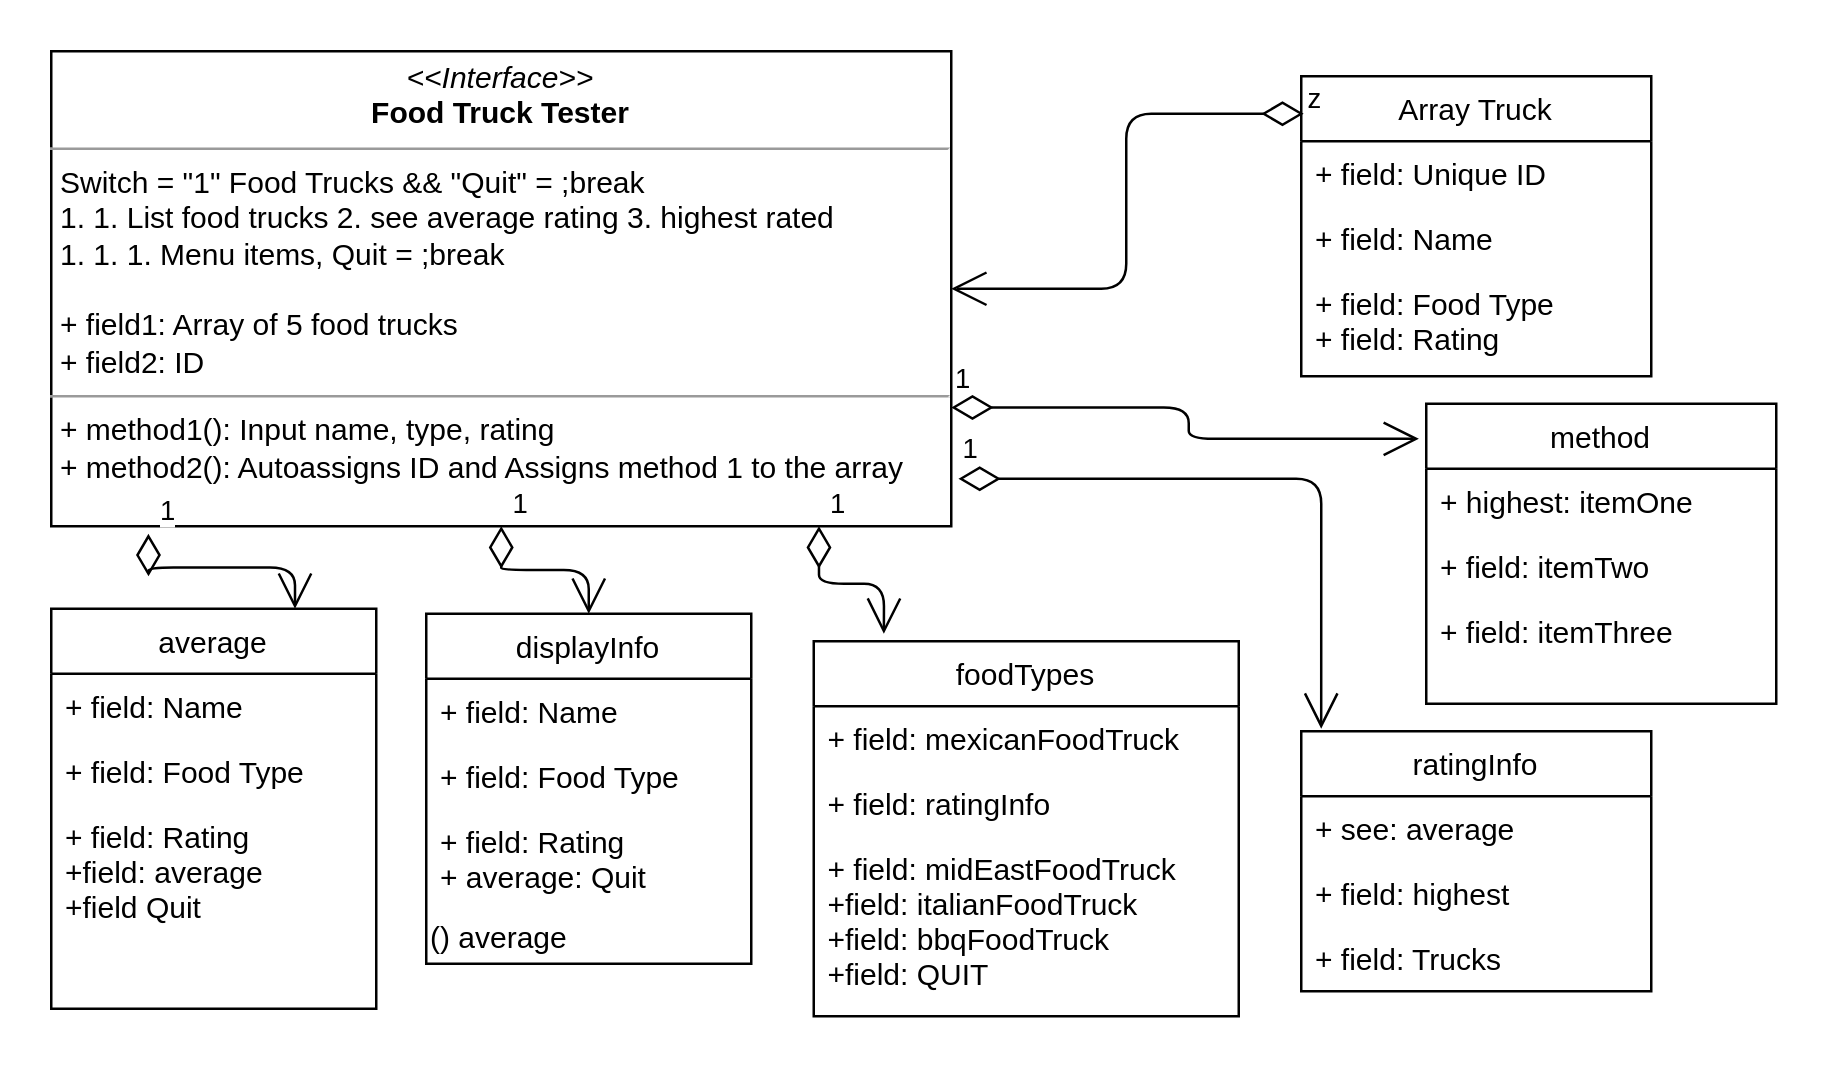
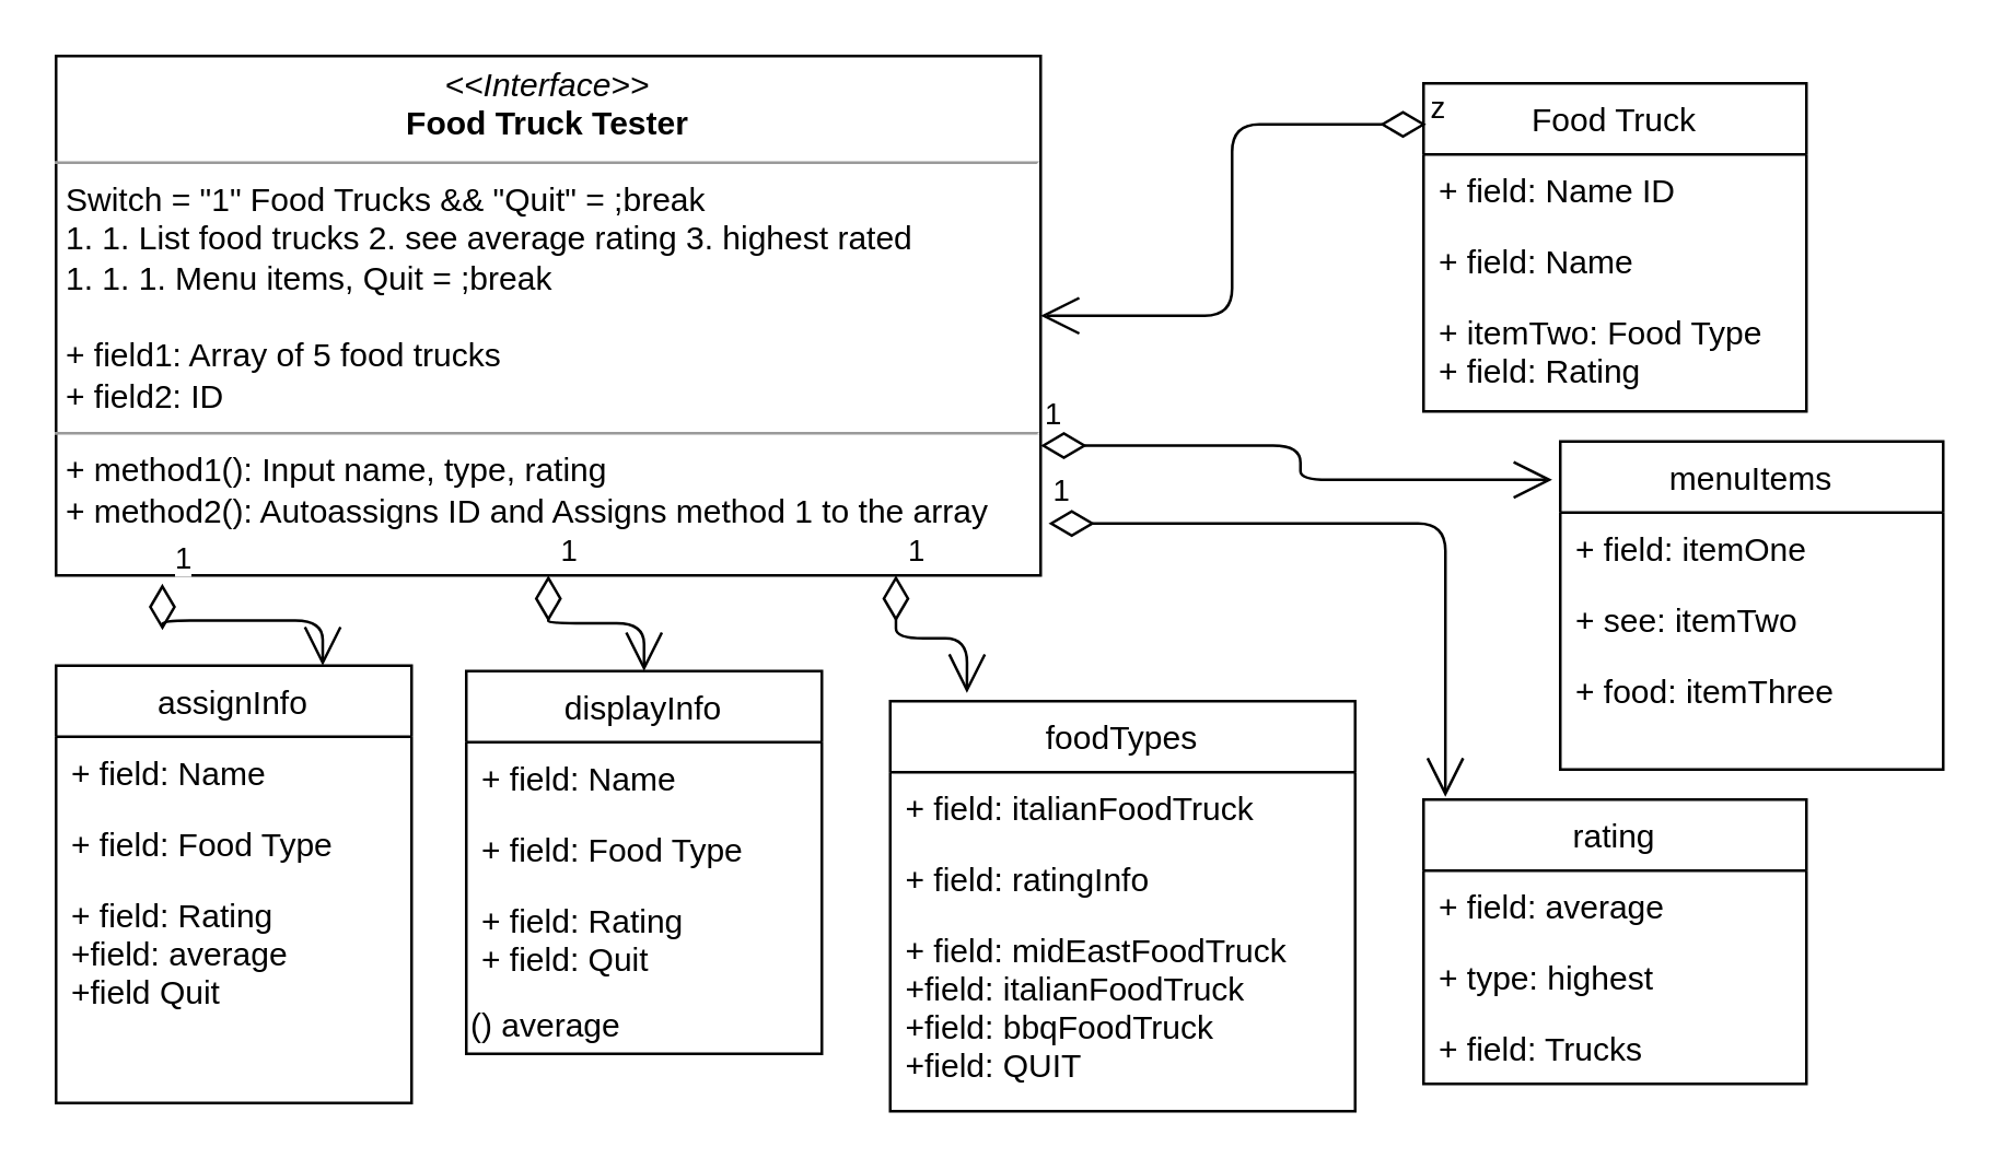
- <mxCell id="2" value="Array Truck" style="swimlane;fontStyle=0;childLayout=stackLayout;horizontal=1;startSize=26;fillColor=none;horizontalStack=0;resizeParent=1;resizeParentMax=0;resizeLast=0;collapsible=1;marginBottom=0;" vertex="1" parent="1"><mxGeometry x="520" y="30" width="140" height="120" as="geometry"><mxRectangle x="20" y="120" width="90" height="26" as="alternateBounds" /></mxGeometry></mxCell>
+ <mxCell id="2" value="Food Truck" style="swimlane;fontStyle=0;childLayout=stackLayout;horizontal=1;startSize=26;fillColor=none;horizontalStack=0;resizeParent=1;resizeParentMax=0;resizeLast=0;collapsible=1;marginBottom=0;" vertex="1" parent="1"><mxGeometry x="520" y="30" width="140" height="120" as="geometry"><mxRectangle x="20" y="120" width="90" height="26" as="alternateBounds" /></mxGeometry></mxCell>
- <mxCell id="3" value="+ field: Unique ID" style="text;strokeColor=none;fillColor=none;align=left;verticalAlign=top;spacingLeft=4;spacingRight=4;overflow=hidden;rotatable=0;points=[[0,0.5],[1,0.5]];portConstraint=eastwest;" vertex="1" parent="2"><mxGeometry y="26" width="140" height="26" as="geometry" /></mxCell>
+ <mxCell id="3" value="+ field: Name ID" style="text;strokeColor=none;fillColor=none;align=left;verticalAlign=top;spacingLeft=4;spacingRight=4;overflow=hidden;rotatable=0;points=[[0,0.5],[1,0.5]];portConstraint=eastwest;" vertex="1" parent="2"><mxGeometry y="26" width="140" height="26" as="geometry" /></mxCell>
- <mxCell id="5" value="+ field: Food Type&#10;+ field: Rating" style="text;strokeColor=none;fillColor=none;align=left;verticalAlign=top;spacingLeft=4;spacingRight=4;overflow=hidden;rotatable=0;points=[[0,0.5],[1,0.5]];portConstraint=eastwest;" vertex="1" parent="2"><mxGeometry y="78" width="140" height="42" as="geometry" /></mxCell>
+ <mxCell id="5" value="+ itemTwo: Food Type&#10;+ field: Rating" style="text;strokeColor=none;fillColor=none;align=left;verticalAlign=top;spacingLeft=4;spacingRight=4;overflow=hidden;rotatable=0;points=[[0,0.5],[1,0.5]];portConstraint=eastwest;" vertex="1" parent="2"><mxGeometry y="78" width="140" height="42" as="geometry" /></mxCell>
- <mxCell id="20" value="method" style="swimlane;fontStyle=0;childLayout=stackLayout;horizontal=1;startSize=26;fillColor=none;horizontalStack=0;resizeParent=1;resizeParentMax=0;resizeLast=0;collapsible=1;marginBottom=0;" vertex="1" parent="1"><mxGeometry x="570" y="161" width="140" height="120" as="geometry" /></mxCell>
+ <mxCell id="20" value="menuItems" style="swimlane;fontStyle=0;childLayout=stackLayout;horizontal=1;startSize=26;fillColor=none;horizontalStack=0;resizeParent=1;resizeParentMax=0;resizeLast=0;collapsible=1;marginBottom=0;" vertex="1" parent="1"><mxGeometry x="570" y="161" width="140" height="120" as="geometry" /></mxCell>
- <mxCell id="21" value="+ highest: itemOne" style="text;strokeColor=none;fillColor=none;align=left;verticalAlign=top;spacingLeft=4;spacingRight=4;overflow=hidden;rotatable=0;points=[[0,0.5],[1,0.5]];portConstraint=eastwest;" vertex="1" parent="20"><mxGeometry y="26" width="140" height="26" as="geometry" /></mxCell>
+ <mxCell id="21" value="+ field: itemOne" style="text;strokeColor=none;fillColor=none;align=left;verticalAlign=top;spacingLeft=4;spacingRight=4;overflow=hidden;rotatable=0;points=[[0,0.5],[1,0.5]];portConstraint=eastwest;" vertex="1" parent="20"><mxGeometry y="26" width="140" height="26" as="geometry" /></mxCell>
- <mxCell id="22" value="+ field: itemTwo" style="text;strokeColor=none;fillColor=none;align=left;verticalAlign=top;spacingLeft=4;spacingRight=4;overflow=hidden;rotatable=0;points=[[0,0.5],[1,0.5]];portConstraint=eastwest;" vertex="1" parent="20"><mxGeometry y="52" width="140" height="26" as="geometry" /></mxCell>
+ <mxCell id="22" value="+ see: itemTwo" style="text;strokeColor=none;fillColor=none;align=left;verticalAlign=top;spacingLeft=4;spacingRight=4;overflow=hidden;rotatable=0;points=[[0,0.5],[1,0.5]];portConstraint=eastwest;" vertex="1" parent="20"><mxGeometry y="52" width="140" height="26" as="geometry" /></mxCell>
- <mxCell id="23" value="+ field: itemThree" style="text;strokeColor=none;fillColor=none;align=left;verticalAlign=top;spacingLeft=4;spacingRight=4;overflow=hidden;rotatable=0;points=[[0,0.5],[1,0.5]];portConstraint=eastwest;" vertex="1" parent="20"><mxGeometry y="78" width="140" height="42" as="geometry" /></mxCell>
+ <mxCell id="23" value="+ food: itemThree" style="text;strokeColor=none;fillColor=none;align=left;verticalAlign=top;spacingLeft=4;spacingRight=4;overflow=hidden;rotatable=0;points=[[0,0.5],[1,0.5]];portConstraint=eastwest;" vertex="1" parent="20"><mxGeometry y="78" width="140" height="42" as="geometry" /></mxCell>
- <mxCell id="12" value="average" style="swimlane;fontStyle=0;childLayout=stackLayout;horizontal=1;startSize=26;fillColor=none;horizontalStack=0;resizeParent=1;resizeParentMax=0;resizeLast=0;collapsible=1;marginBottom=0;" vertex="1" parent="1"><mxGeometry x="20" y="243" width="130" height="160" as="geometry" /></mxCell>
+ <mxCell id="12" value="assignInfo" style="swimlane;fontStyle=0;childLayout=stackLayout;horizontal=1;startSize=26;fillColor=none;horizontalStack=0;resizeParent=1;resizeParentMax=0;resizeLast=0;collapsible=1;marginBottom=0;" vertex="1" parent="1"><mxGeometry x="20" y="243" width="130" height="160" as="geometry" /></mxCell>
- <mxCell id="25" value="+ field: mexicanFoodTruck" style="text;strokeColor=none;fillColor=none;align=left;verticalAlign=top;spacingLeft=4;spacingRight=4;overflow=hidden;rotatable=0;points=[[0,0.5],[1,0.5]];portConstraint=eastwest;" vertex="1" parent="24"><mxGeometry y="26" width="170" height="26" as="geometry" /></mxCell>
+ <mxCell id="25" value="+ field: italianFoodTruck" style="text;strokeColor=none;fillColor=none;align=left;verticalAlign=top;spacingLeft=4;spacingRight=4;overflow=hidden;rotatable=0;points=[[0,0.5],[1,0.5]];portConstraint=eastwest;" vertex="1" parent="24"><mxGeometry y="26" width="170" height="26" as="geometry" /></mxCell>
- <mxCell id="16" value="ratingInfo" style="swimlane;fontStyle=0;childLayout=stackLayout;horizontal=1;startSize=26;fillColor=none;horizontalStack=0;resizeParent=1;resizeParentMax=0;resizeLast=0;collapsible=1;marginBottom=0;" vertex="1" parent="1"><mxGeometry x="520" y="292" width="140" height="104" as="geometry" /></mxCell>
+ <mxCell id="16" value="rating" style="swimlane;fontStyle=0;childLayout=stackLayout;horizontal=1;startSize=26;fillColor=none;horizontalStack=0;resizeParent=1;resizeParentMax=0;resizeLast=0;collapsible=1;marginBottom=0;" vertex="1" parent="1"><mxGeometry x="520" y="292" width="140" height="104" as="geometry" /></mxCell>
- <mxCell id="17" value="+ see: average" style="text;strokeColor=none;fillColor=none;align=left;verticalAlign=top;spacingLeft=4;spacingRight=4;overflow=hidden;rotatable=0;points=[[0,0.5],[1,0.5]];portConstraint=eastwest;" vertex="1" parent="16"><mxGeometry y="26" width="140" height="26" as="geometry" /></mxCell>
+ <mxCell id="17" value="+ field: average" style="text;strokeColor=none;fillColor=none;align=left;verticalAlign=top;spacingLeft=4;spacingRight=4;overflow=hidden;rotatable=0;points=[[0,0.5],[1,0.5]];portConstraint=eastwest;" vertex="1" parent="16"><mxGeometry y="26" width="140" height="26" as="geometry" /></mxCell>
- <mxCell id="10" value="+ field: Rating&#10;+ average: Quit " style="text;strokeColor=none;fillColor=none;align=left;verticalAlign=top;spacingLeft=4;spacingRight=4;overflow=hidden;rotatable=0;points=[[0,0.5],[1,0.5]];portConstraint=eastwest;" vertex="1" parent="7"><mxGeometry y="78" width="130" height="42" as="geometry" /></mxCell>
+ <mxCell id="10" value="+ field: Rating&#10;+ field: Quit " style="text;strokeColor=none;fillColor=none;align=left;verticalAlign=top;spacingLeft=4;spacingRight=4;overflow=hidden;rotatable=0;points=[[0,0.5],[1,0.5]];portConstraint=eastwest;" vertex="1" parent="7"><mxGeometry y="78" width="130" height="42" as="geometry" /></mxCell>
- <mxCell id="18" value="+ field: highest" style="text;strokeColor=none;fillColor=none;align=left;verticalAlign=top;spacingLeft=4;spacingRight=4;overflow=hidden;rotatable=0;points=[[0,0.5],[1,0.5]];portConstraint=eastwest;" vertex="1" parent="16"><mxGeometry y="52" width="140" height="26" as="geometry" /></mxCell>
+ <mxCell id="18" value="+ type: highest" style="text;strokeColor=none;fillColor=none;align=left;verticalAlign=top;spacingLeft=4;spacingRight=4;overflow=hidden;rotatable=0;points=[[0,0.5],[1,0.5]];portConstraint=eastwest;" vertex="1" parent="16"><mxGeometry y="52" width="140" height="26" as="geometry" /></mxCell>
